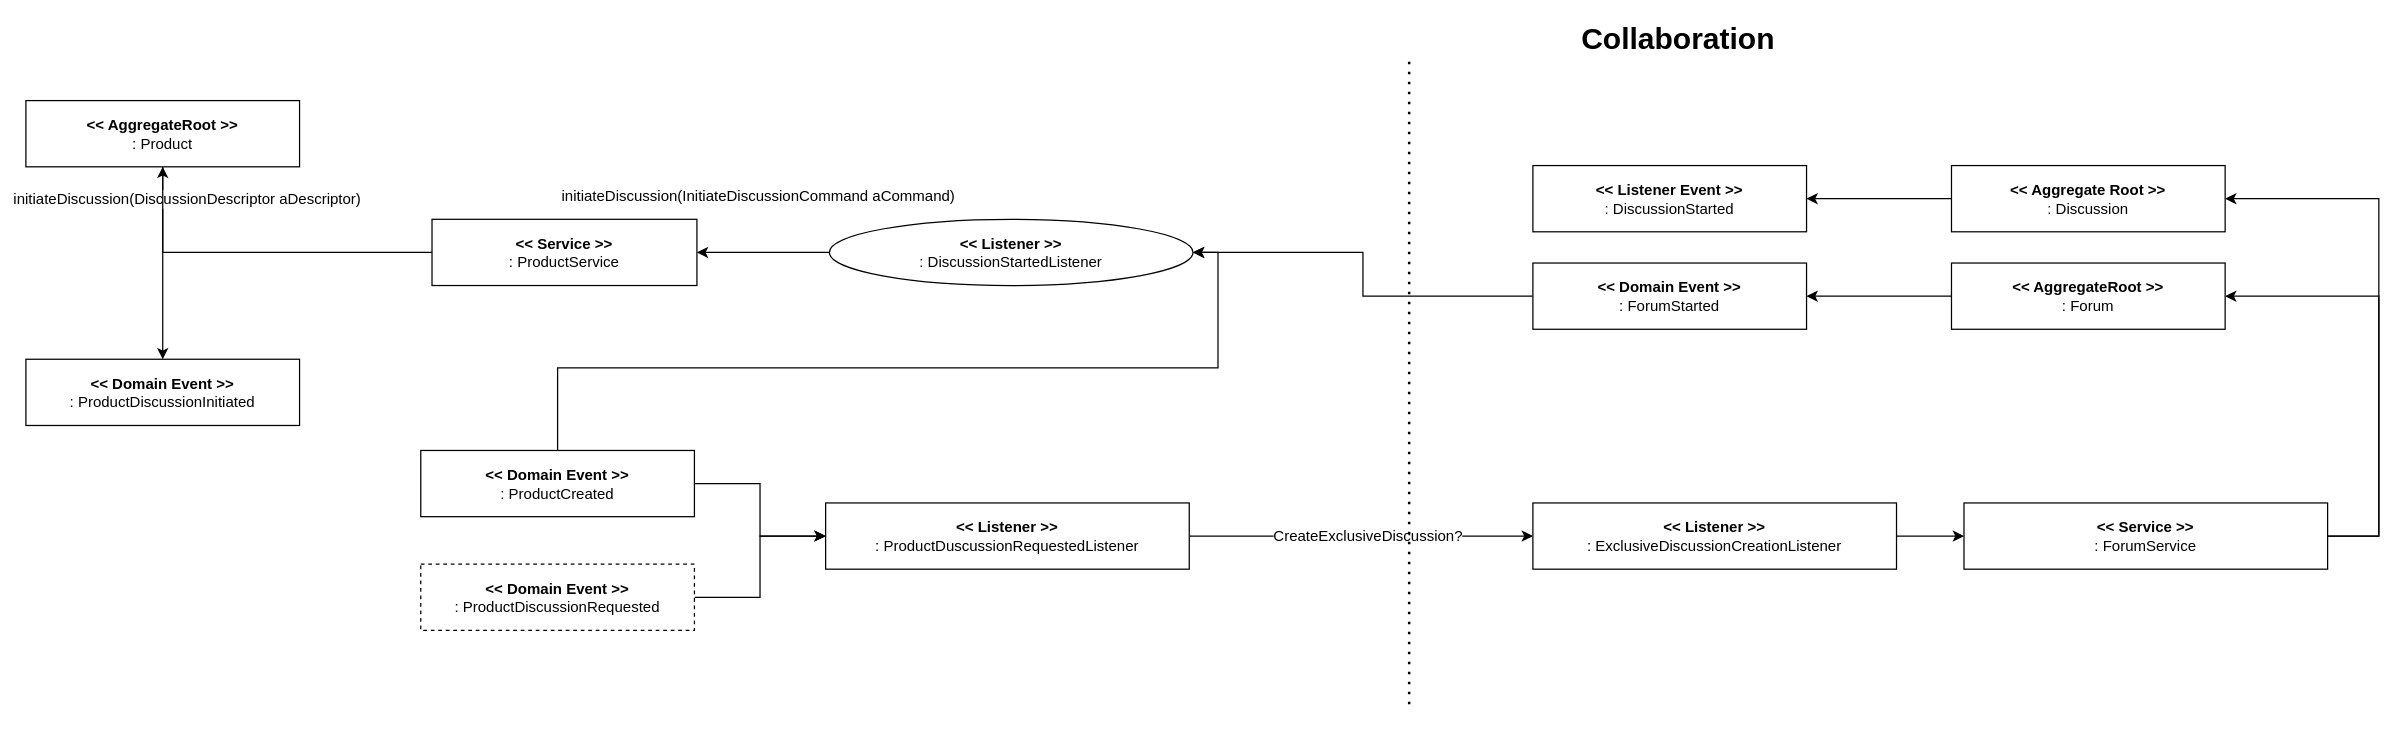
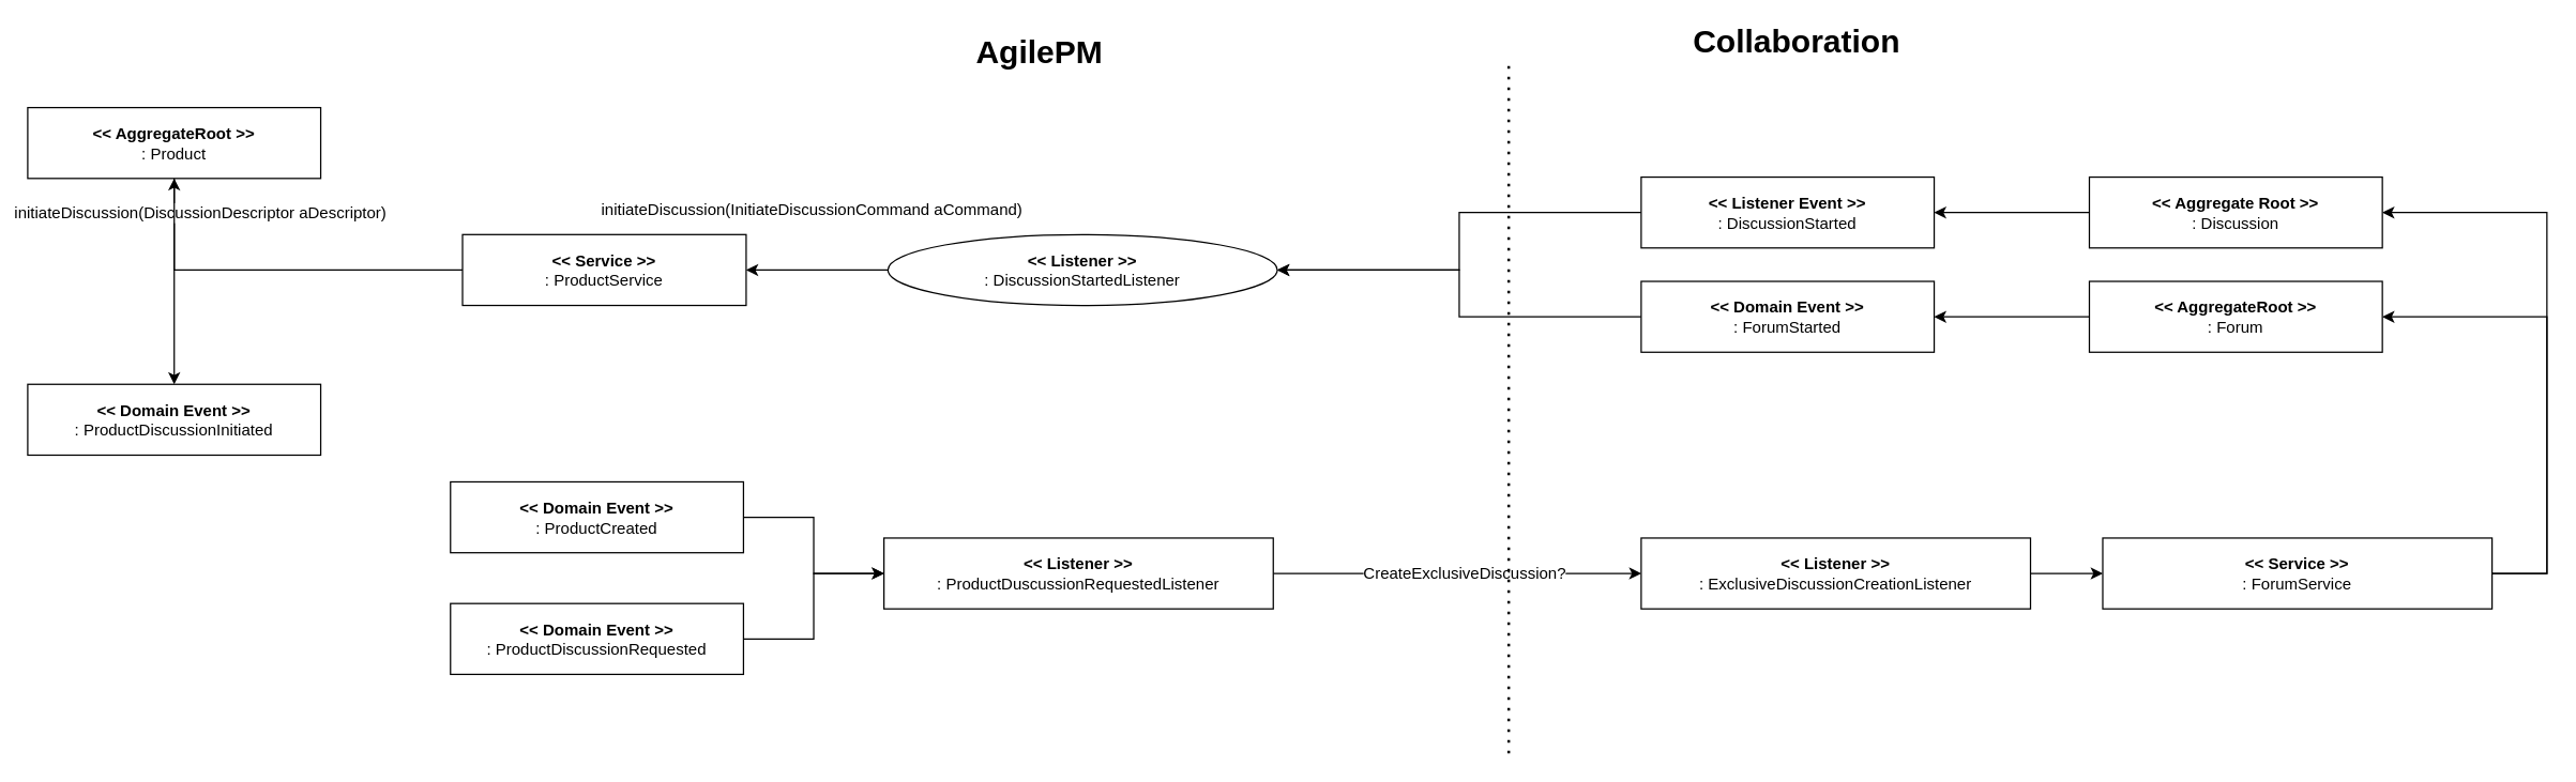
+ <mxCell id="8" value="&lt;font style=&quot;font-size: 24px;&quot;&gt;&lt;b&gt;AgilePM&lt;/b&gt;&lt;/font&gt;" style="text;html=1;align=center;verticalAlign=middle;resizable=0;points=[];autosize=1;strokeColor=none;fillColor=none;" vertex="1" parent="1"><mxGeometry x="723" y="28" width="105" height="22" as="geometry" /></mxCell>
- <mxCell id="11" style="edgeStyle=orthogonalEdgeStyle;rounded=0;orthogonalLoop=1;jettySize=auto;html=1;exitX=1;exitY=0.5;exitDx=0;exitDy=0;fontSize=24;endArrow=none;endFill=0;startArrow=classic;startFill=1;" edge="1" parent="1" source="14" target="9"><mxGeometry relative="1" as="geometry" /></mxCell>
+ <mxCell id="11" style="edgeStyle=orthogonalEdgeStyle;rounded=0;orthogonalLoop=1;jettySize=auto;html=1;exitX=1;exitY=0.5;exitDx=0;exitDy=0;entryX=0;entryY=0.5;entryDx=0;entryDy=0;fontSize=24;endArrow=none;endFill=0;startArrow=classic;startFill=1;" edge="1" parent="1" source="14" target="15"><mxGeometry relative="1" as="geometry" /></mxCell>
- <mxCell id="10" value="&lt;b&gt;&amp;lt;&amp;lt; Domain Event &amp;gt;&amp;gt;&lt;/b&gt;&lt;br&gt;: ProductDiscussionRequested" style="rounded=0;whiteSpace=wrap;html=1;dashed=1;" vertex="1" parent="1"><mxGeometry x="336" y="451" width="219" height="53" as="geometry" /></mxCell>
+ <mxCell id="10" value="&lt;b&gt;&amp;lt;&amp;lt; Domain Event &amp;gt;&amp;gt;&lt;/b&gt;&lt;br&gt;: ProductDiscussionRequested" style="rounded=0;whiteSpace=wrap;html=1;" vertex="1" parent="1"><mxGeometry x="336" y="451" width="219" height="53" as="geometry" /></mxCell>
